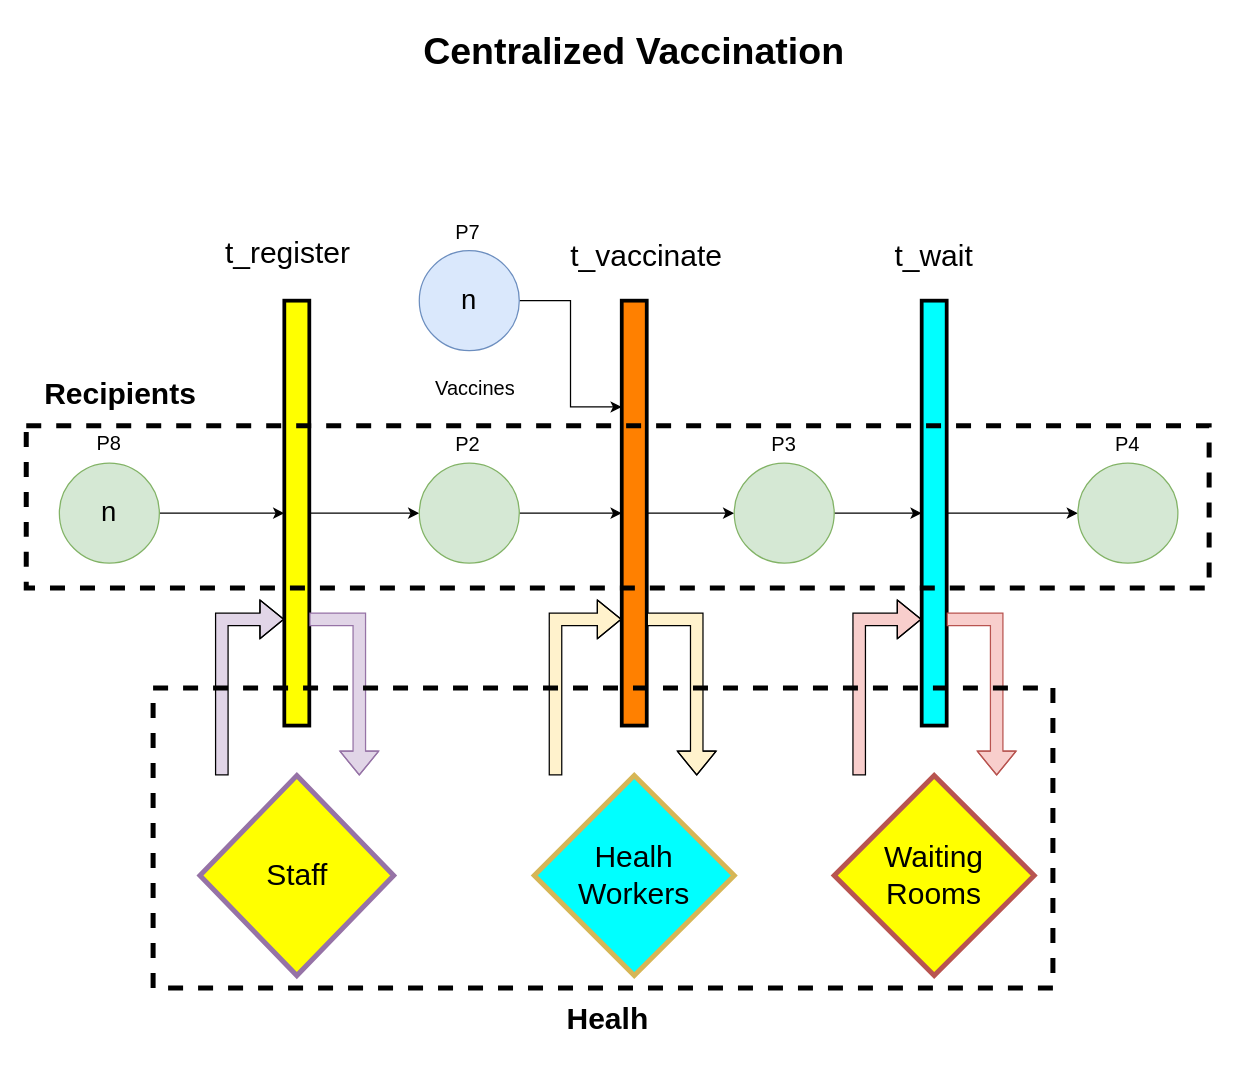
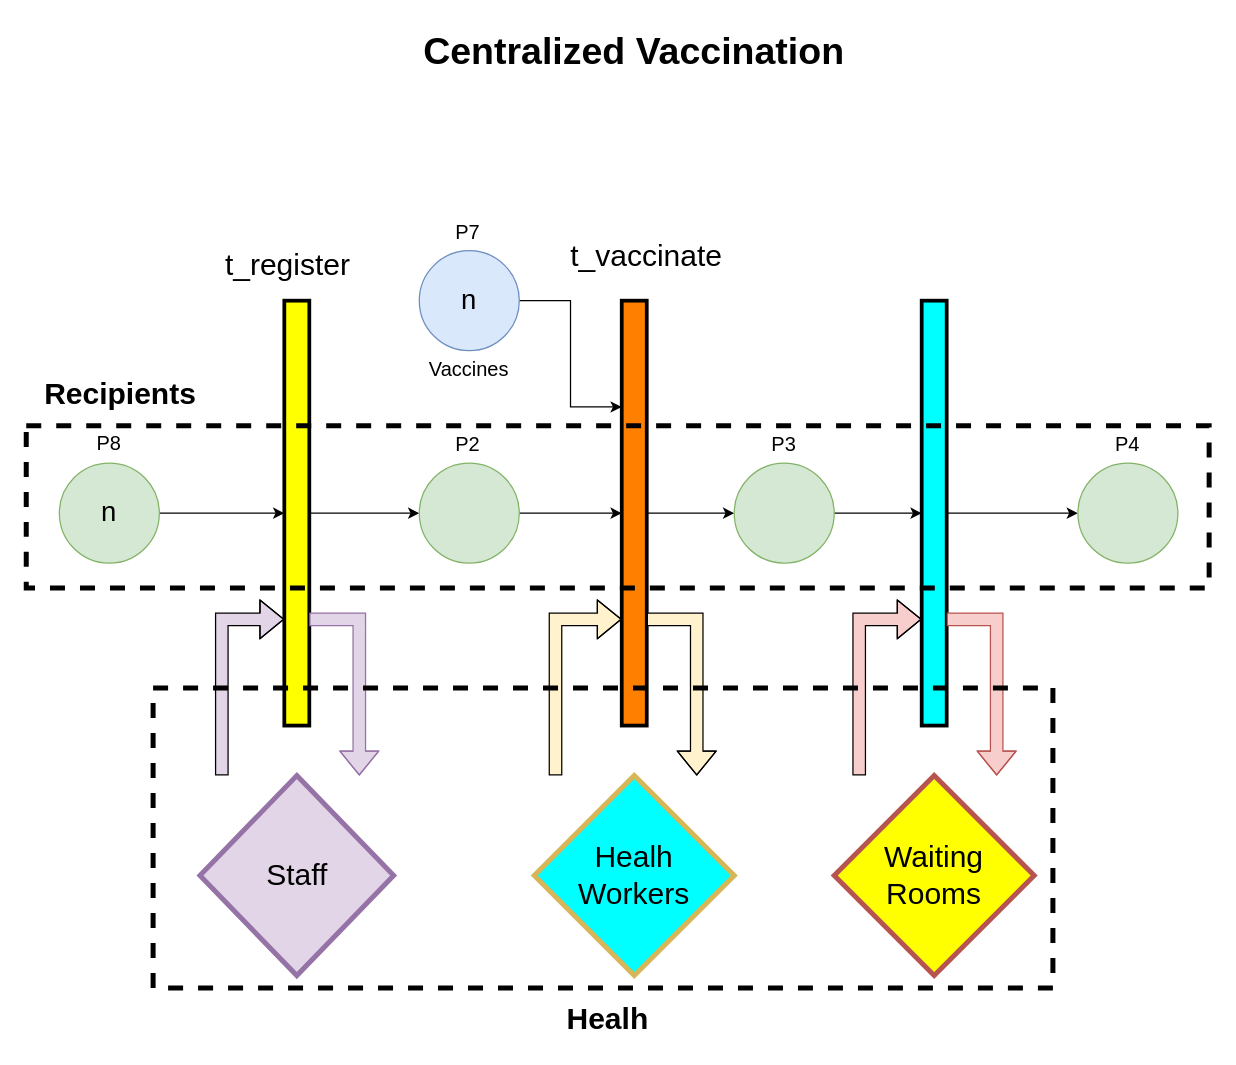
- <mxCell id="21" value="t_register" style="text;html=1;strokeColor=none;fillColor=none;align=center;verticalAlign=middle;whiteSpace=wrap;rounded=0;labelBorderColor=none;fontSize=24;" parent="1" vertex="1"><mxGeometry x="155" y="187" width="150" height="30" as="geometry" /></mxCell>
+ <mxCell id="21" value="t_register" style="text;html=1;strokeColor=none;fillColor=none;align=center;verticalAlign=middle;whiteSpace=wrap;rounded=0;labelBorderColor=none;fontSize=24;" parent="1" vertex="1"><mxGeometry x="155" y="197" width="150" height="30" as="geometry" /></mxCell>
- <mxCell id="23" value="t_wait" style="text;html=1;strokeColor=none;fillColor=none;align=center;verticalAlign=middle;whiteSpace=wrap;rounded=0;labelBorderColor=none;fontSize=24;" parent="1" vertex="1"><mxGeometry x="717" y="190" width="60" height="30" as="geometry" /></mxCell>
- <mxCell id="16" value="Vaccines" style="text;html=1;strokeColor=none;fillColor=none;align=center;verticalAlign=middle;whiteSpace=wrap;rounded=0;fontSize=16;" parent="1" vertex="1"><mxGeometry x="320" y="295" width="120" height="30" as="geometry" /></mxCell>
+ <mxCell id="16" value="Vaccines" style="text;html=1;strokeColor=none;fillColor=none;align=center;verticalAlign=middle;whiteSpace=wrap;rounded=0;fontSize=16;" parent="1" vertex="1"><mxGeometry x="315" y="280" width="120" height="30" as="geometry" /></mxCell>
- <mxCell id="36" value="Staff" style="rhombus;whiteSpace=wrap;html=1;fillColor=#ffff00;strokeColor=#9673a6;strokeWidth=4;fontSize=24;" vertex="1" parent="1"><mxGeometry x="159.5" y="620" width="155" height="160" as="geometry" /></mxCell>
+ <mxCell id="36" value="Staff" style="rhombus;whiteSpace=wrap;html=1;fillColor=#e1d5e7;strokeColor=#9673a6;strokeWidth=4;fontSize=24;" vertex="1" parent="1"><mxGeometry x="159.5" y="620" width="155" height="160" as="geometry" /></mxCell>
